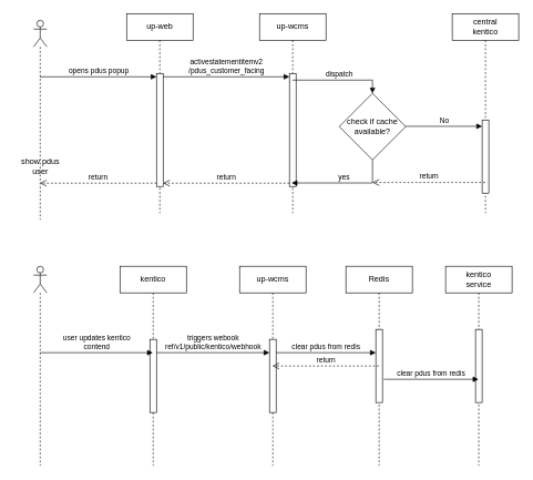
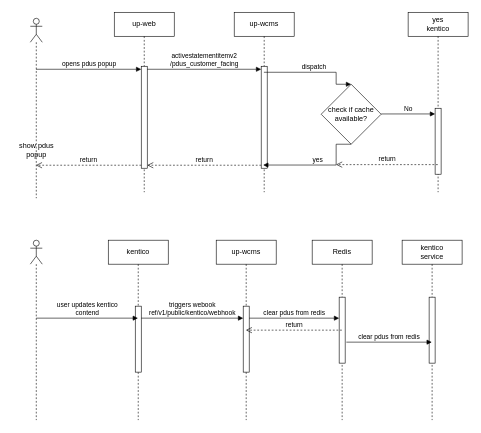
- <mxCell id="7" value="central&lt;br&gt;kentico" style="shape=umlLifeline;perimeter=lifelinePerimeter;whiteSpace=wrap;html=1;container=1;dropTarget=0;collapsible=0;recursiveResize=0;outlineConnect=0;portConstraint=eastwest;newEdgeStyle={&quot;curved&quot;:0,&quot;rounded&quot;:0};" vertex="1" parent="1"><mxGeometry x="680" y="20" width="100" height="300" as="geometry" /></mxCell>
+ <mxCell id="7" value="yes&lt;br&gt;kentico" style="shape=umlLifeline;perimeter=lifelinePerimeter;whiteSpace=wrap;html=1;container=1;dropTarget=0;collapsible=0;recursiveResize=0;outlineConnect=0;portConstraint=eastwest;newEdgeStyle={&quot;curved&quot;:0,&quot;rounded&quot;:0};" vertex="1" parent="1"><mxGeometry x="680" y="20" width="100" height="300" as="geometry" /></mxCell>
- <mxCell id="13" value="check if cache available?" style="strokeWidth=1;html=1;shape=mxgraph.flowchart.decision;whiteSpace=wrap;" vertex="1" parent="1"><mxGeometry x="510" y="140" width="100" height="100" as="geometry" /></mxCell>
+ <mxCell id="13" value="check if cache available?" style="strokeWidth=1;html=1;shape=mxgraph.flowchart.decision;whiteSpace=wrap;" vertex="1" parent="1"><mxGeometry x="535" y="140" width="100" height="100" as="geometry" /></mxCell>
- <mxCell id="18" value="show pdus&lt;br&gt;user" style="text;html=1;align=center;verticalAlign=middle;resizable=0;points=[];autosize=1;strokeColor=none;fillColor=none;" vertex="1" parent="1"><mxGeometry x="20" y="230" width="80" height="40" as="geometry" /></mxCell>
+ <mxCell id="18" value="show pdus&lt;br&gt;popup" style="text;html=1;align=center;verticalAlign=middle;resizable=0;points=[];autosize=1;strokeColor=none;fillColor=none;" vertex="1" parent="1"><mxGeometry x="20" y="230" width="80" height="40" as="geometry" /></mxCell>
